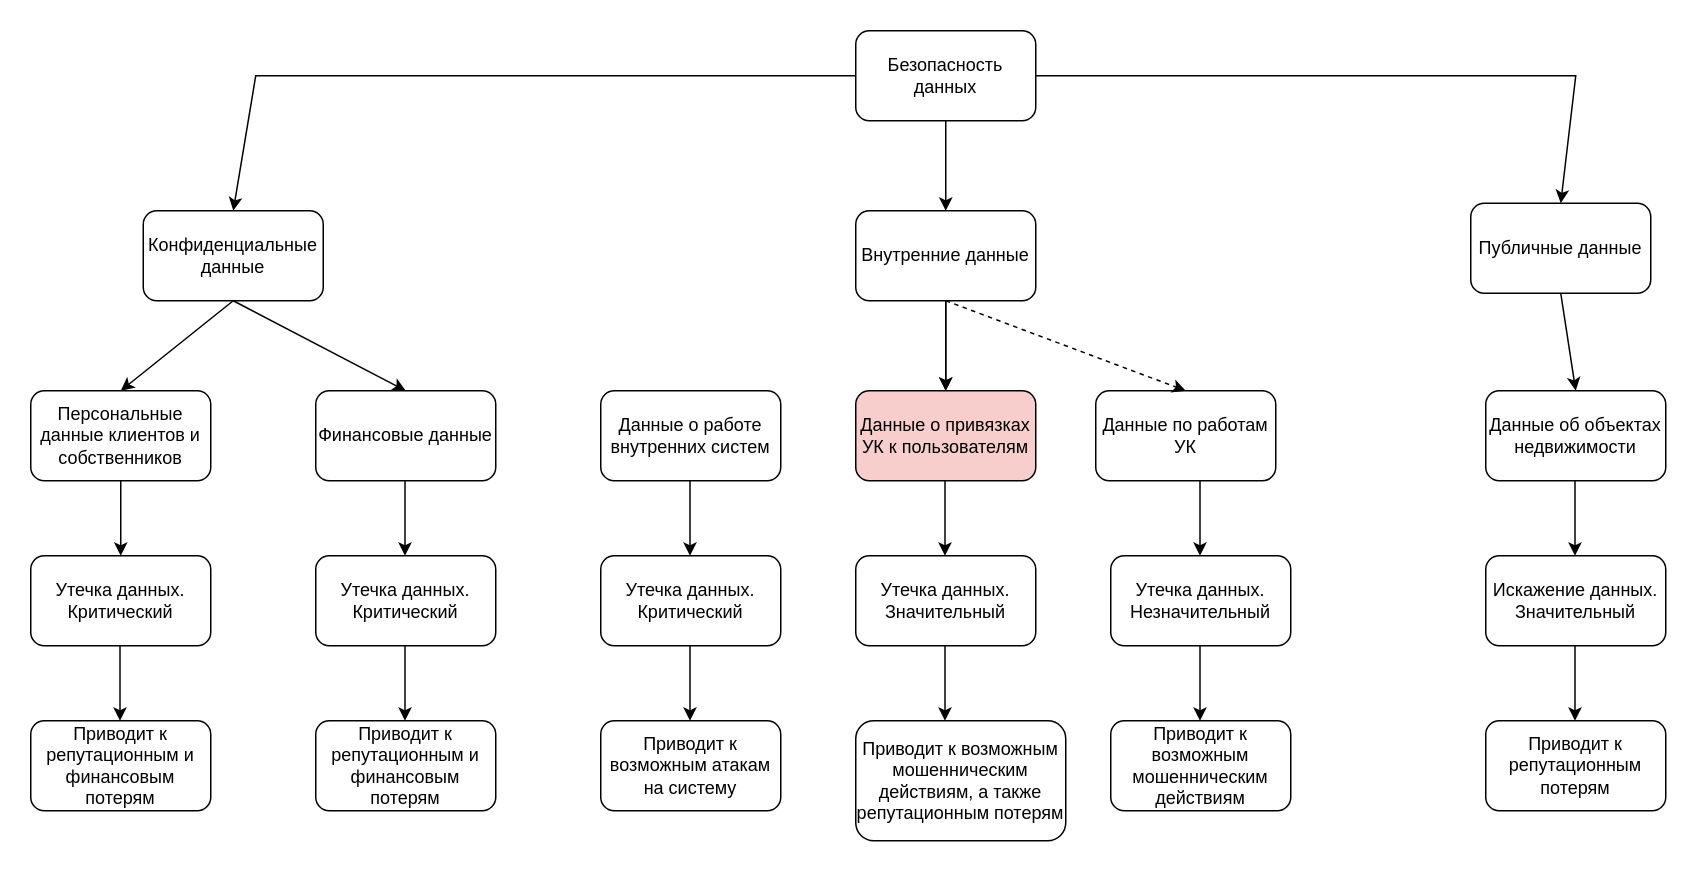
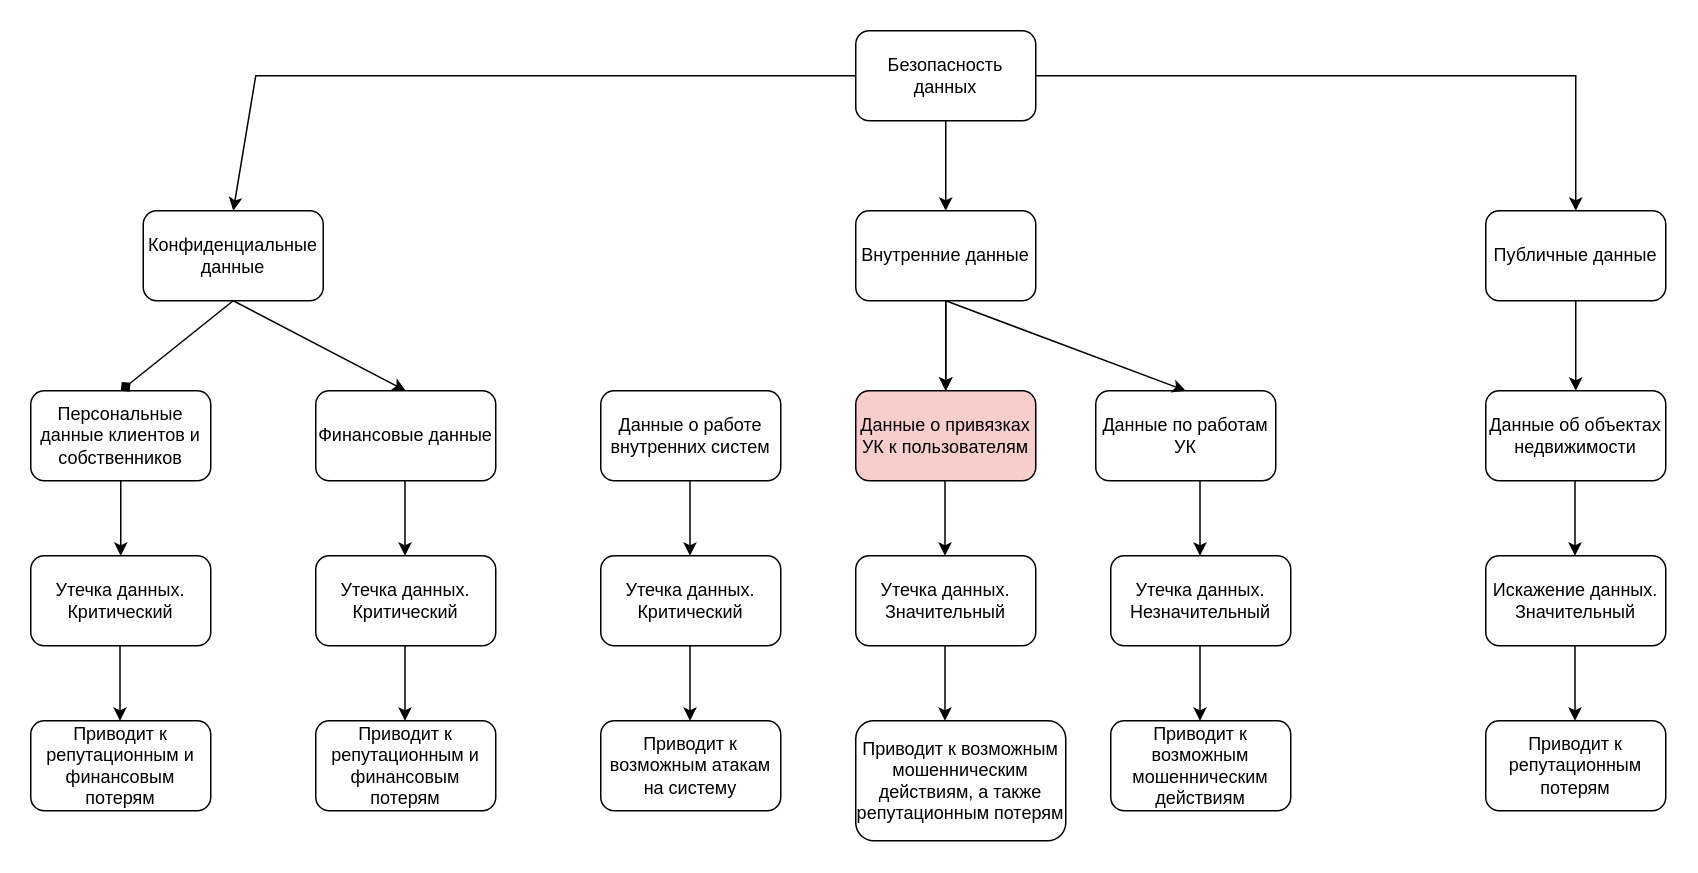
- <mxCell id="3" value="Публичные данные" style="rounded=1;whiteSpace=wrap;html=1;" vertex="1" parent="1"><mxGeometry x="980" y="135" width="120" height="60" as="geometry" /></mxCell>
+ <mxCell id="3" value="Публичные данные" style="rounded=1;whiteSpace=wrap;html=1;" vertex="1" parent="1"><mxGeometry x="990" y="140" width="120" height="60" as="geometry" /></mxCell>
- <mxCell id="17" value="" style="endArrow=classic;html=1;rounded=0;exitX=0.5;exitY=1;exitDx=0;exitDy=0;entryX=0.5;entryY=0;entryDx=0;entryDy=0;dashed=1;" edge="1" parent="1" source="4" target="14"><mxGeometry width="50" height="50" relative="1" as="geometry"><mxPoint x="690" y="290" as="sourcePoint" /><mxPoint x="740" y="240" as="targetPoint" /></mxGeometry></mxCell>
+ <mxCell id="17" value="" style="endArrow=classic;html=1;rounded=0;exitX=0.5;exitY=1;exitDx=0;exitDy=0;entryX=0.5;entryY=0;entryDx=0;entryDy=0;" edge="1" parent="1" source="4" target="14"><mxGeometry width="50" height="50" relative="1" as="geometry"><mxPoint x="690" y="290" as="sourcePoint" /><mxPoint x="740" y="240" as="targetPoint" /></mxGeometry></mxCell>
- <mxCell id="20" value="" style="endArrow=classic;html=1;rounded=0;exitX=0.5;exitY=1;exitDx=0;exitDy=0;entryX=0.5;entryY=0;entryDx=0;entryDy=0;" edge="1" parent="1" source="5" target="9"><mxGeometry width="50" height="50" relative="1" as="geometry"><mxPoint x="720" y="290" as="sourcePoint" /><mxPoint x="770" y="240" as="targetPoint" /></mxGeometry></mxCell>
+ <mxCell id="20" value="" style="endArrow=diamond;html=1;rounded=0;exitX=0.5;exitY=1;exitDx=0;exitDy=0;entryX=0.5;entryY=0;entryDx=0;entryDy=0;" edge="1" parent="1" source="5" target="9"><mxGeometry width="50" height="50" relative="1" as="geometry"><mxPoint x="720" y="290" as="sourcePoint" /><mxPoint x="770" y="240" as="targetPoint" /></mxGeometry></mxCell>
